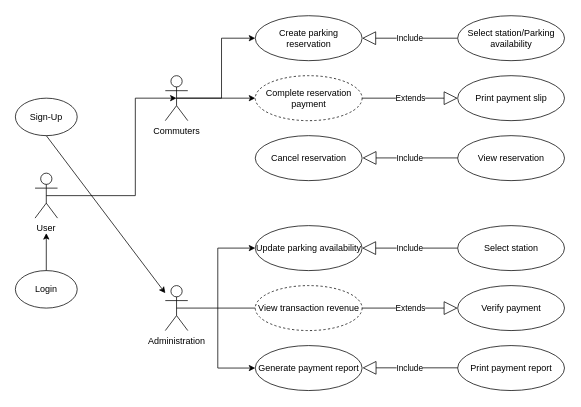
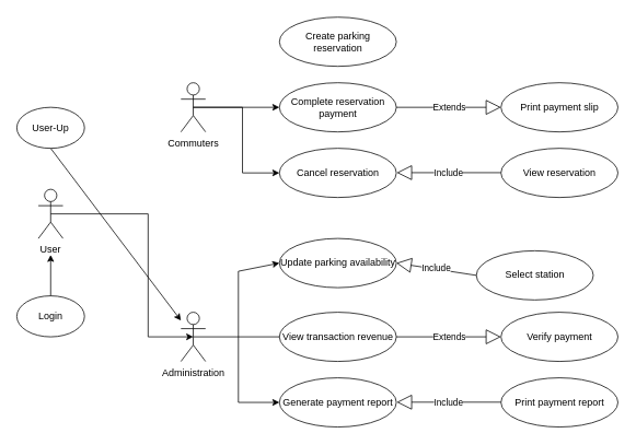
- <mxCell id="17" value="Include" style="endArrow=block;endSize=16;endFill=0;html=1;rounded=0;exitX=0;exitY=0.5;exitDx=0;exitDy=0;entryX=1;entryY=0.5;entryDx=0;entryDy=0;" parent="1" source="18" target="16" edge="1"><mxGeometry x="0.004" width="160" relative="1" as="geometry"><mxPoint x="500" y="49.58" as="sourcePoint" /><mxPoint x="530" y="120" as="targetPoint" /><mxPoint as="offset" /></mxGeometry></mxCell>
- <mxCell id="18" value="Select station/Parking availability" style="ellipse;whiteSpace=wrap;html=1;" parent="1" vertex="1"><mxGeometry x="610" y="20" width="142.5" height="60" as="geometry" /></mxCell>
- <mxCell id="7" style="edgeStyle=orthogonalEdgeStyle;rounded=0;orthogonalLoop=1;jettySize=auto;html=1;exitX=0.5;exitY=0.5;exitDx=0;exitDy=0;exitPerimeter=0;entryX=0;entryY=0.5;entryDx=0;entryDy=0;" parent="1" source="10" target="16" edge="1"><mxGeometry relative="1" as="geometry" /></mxCell>
- <mxCell id="15" value="Complete reservation payment" style="ellipse;whiteSpace=wrap;html=1;dashed=1;" parent="1" vertex="1"><mxGeometry x="340" y="100" width="142.5" height="60" as="geometry" /></mxCell>
+ <mxCell id="15" value="Complete reservation payment" style="ellipse;whiteSpace=wrap;html=1;" parent="1" vertex="1"><mxGeometry x="340" y="100" width="142.5" height="60" as="geometry" /></mxCell>
- <mxCell id="4" value="Sign-Up" style="ellipse;whiteSpace=wrap;html=1;" parent="1" vertex="1"><mxGeometry x="20" y="130" width="82.5" height="50" as="geometry" /></mxCell>
+ <mxCell id="4" value="User-Up" style="ellipse;whiteSpace=wrap;html=1;" parent="1" vertex="1"><mxGeometry x="20" y="130" width="82.5" height="50" as="geometry" /></mxCell>
+ <mxCell id="9" style="edgeStyle=orthogonalEdgeStyle;rounded=0;orthogonalLoop=1;jettySize=auto;html=1;exitX=0.5;exitY=0.5;exitDx=0;exitDy=0;exitPerimeter=0;entryX=0;entryY=0.5;entryDx=0;entryDy=0;" parent="1" source="10" target="14" edge="1"><mxGeometry relative="1" as="geometry" /></mxCell>
- <mxCell id="11" style="edgeStyle=orthogonalEdgeStyle;rounded=0;orthogonalLoop=1;jettySize=auto;html=1;exitX=0.5;exitY=0.5;exitDx=0;exitDy=0;exitPerimeter=0;startArrow=classic;startFill=1;endArrow=none;endFill=0;entryX=0.5;entryY=0.5;entryDx=0;entryDy=0;entryPerimeter=0;" parent="1" source="10" target="2" edge="1"><mxGeometry relative="1" as="geometry"><mxPoint x="90" y="260" as="targetPoint" /><Array as="points"><mxPoint x="180" y="130" /><mxPoint x="180" y="260" /></Array></mxGeometry></mxCell>
- <mxCell id="25" value="Update parking availability" style="ellipse;whiteSpace=wrap;html=1;" parent="1" vertex="1"><mxGeometry x="340" y="300" width="142.5" height="60" as="geometry" /></mxCell>
+ <mxCell id="25" value="Update parking availability" style="ellipse;whiteSpace=wrap;html=1;" parent="1" vertex="1"><mxGeometry x="340" y="290" width="142.5" height="60" as="geometry" /></mxCell>
- <mxCell id="27" value="Select station" style="ellipse;whiteSpace=wrap;html=1;" parent="1" vertex="1"><mxGeometry x="610" y="300" width="142.5" height="60" as="geometry" /></mxCell>
+ <mxCell id="27" value="Select station" style="ellipse;whiteSpace=wrap;html=1;" parent="1" vertex="1"><mxGeometry x="580" y="305" width="142.5" height="60" as="geometry" /></mxCell>
+ <mxCell id="13" style="edgeStyle=orthogonalEdgeStyle;rounded=0;orthogonalLoop=1;jettySize=auto;html=1;exitX=0.5;exitY=0.5;exitDx=0;exitDy=0;exitPerimeter=0;startArrow=classic;startFill=1;endArrow=none;endFill=0;entryX=0.5;entryY=0.5;entryDx=0;entryDy=0;entryPerimeter=0;" parent="1" source="12" target="2" edge="1"><mxGeometry relative="1" as="geometry"><mxPoint x="100" y="250" as="targetPoint" /><Array as="points"><mxPoint x="180" y="410" /><mxPoint x="180" y="260" /></Array></mxGeometry></mxCell>
- <mxCell id="24" value="View transaction revenue" style="ellipse;whiteSpace=wrap;html=1;dashed=1;" parent="1" vertex="1"><mxGeometry x="340" y="380" width="142.5" height="60" as="geometry" /></mxCell>
+ <mxCell id="24" value="View transaction revenue" style="ellipse;whiteSpace=wrap;html=1;" parent="1" vertex="1"><mxGeometry x="340" y="380" width="142.5" height="60" as="geometry" /></mxCell>
